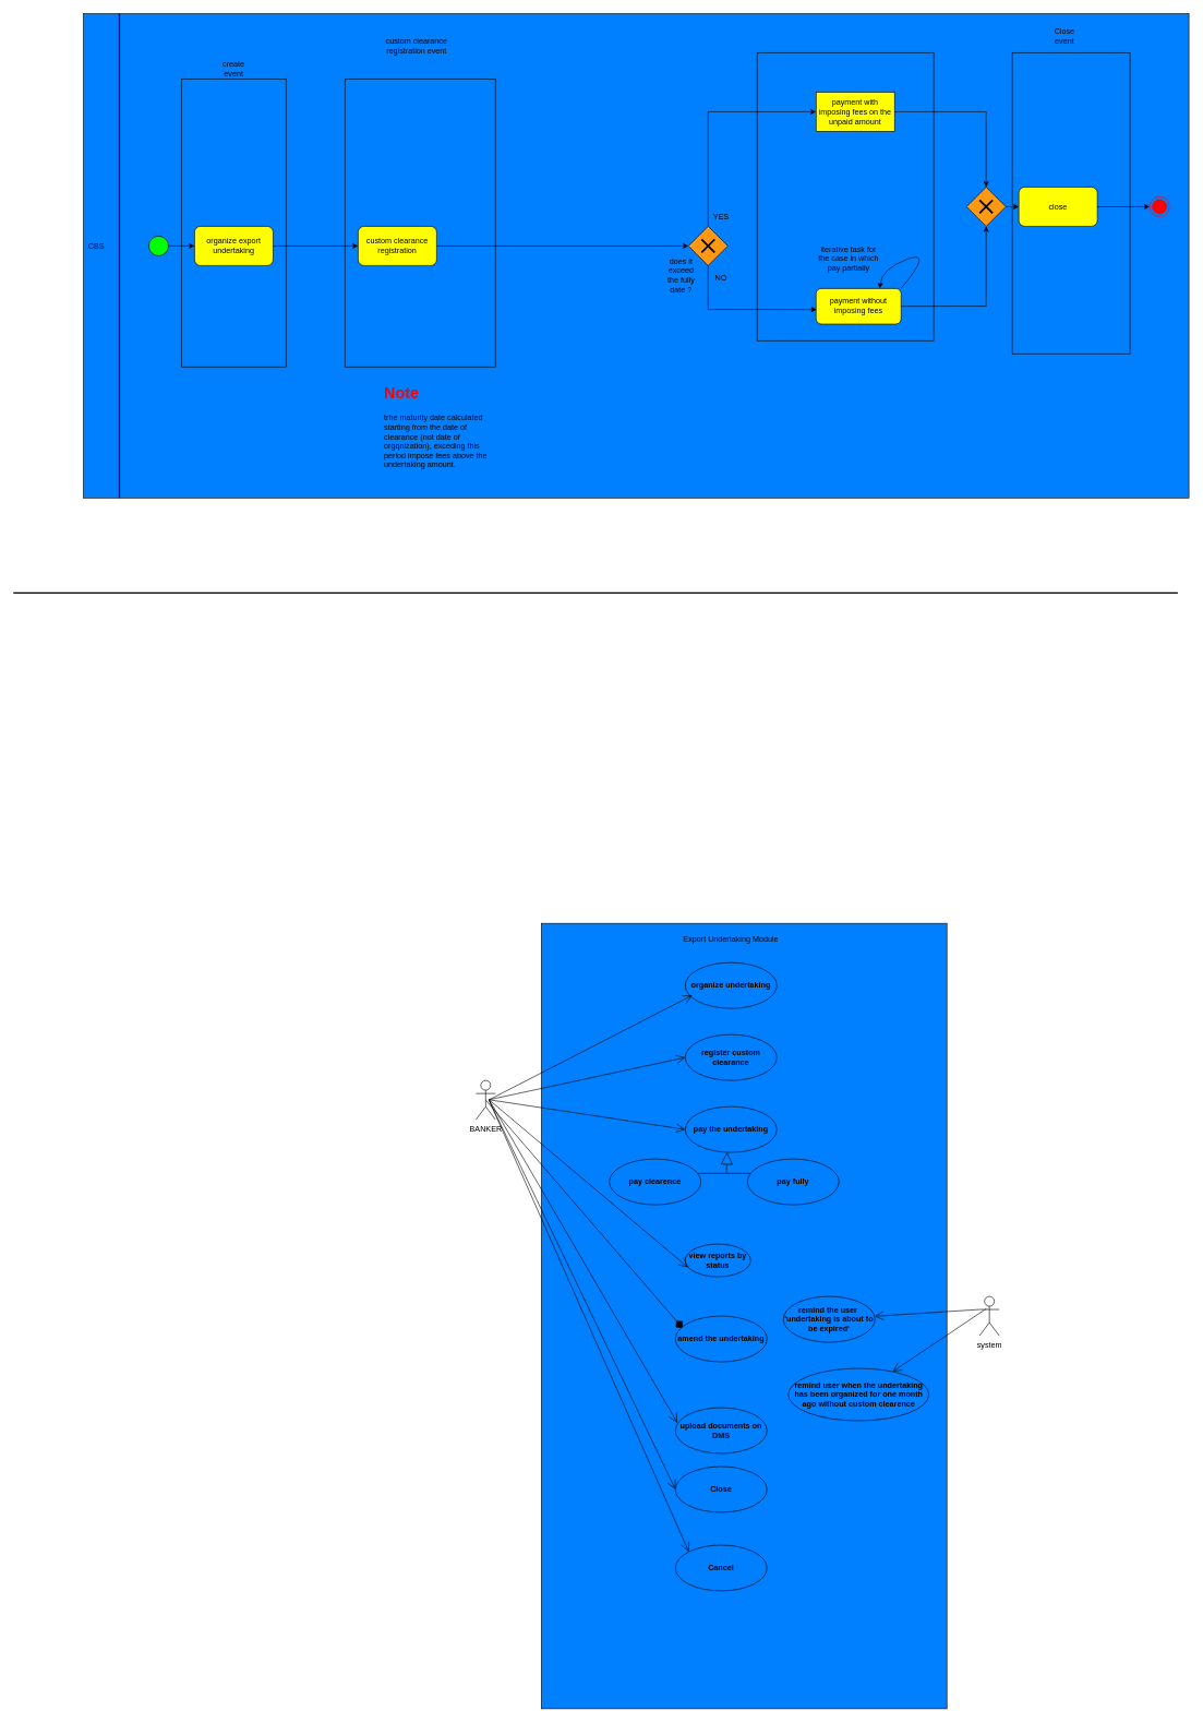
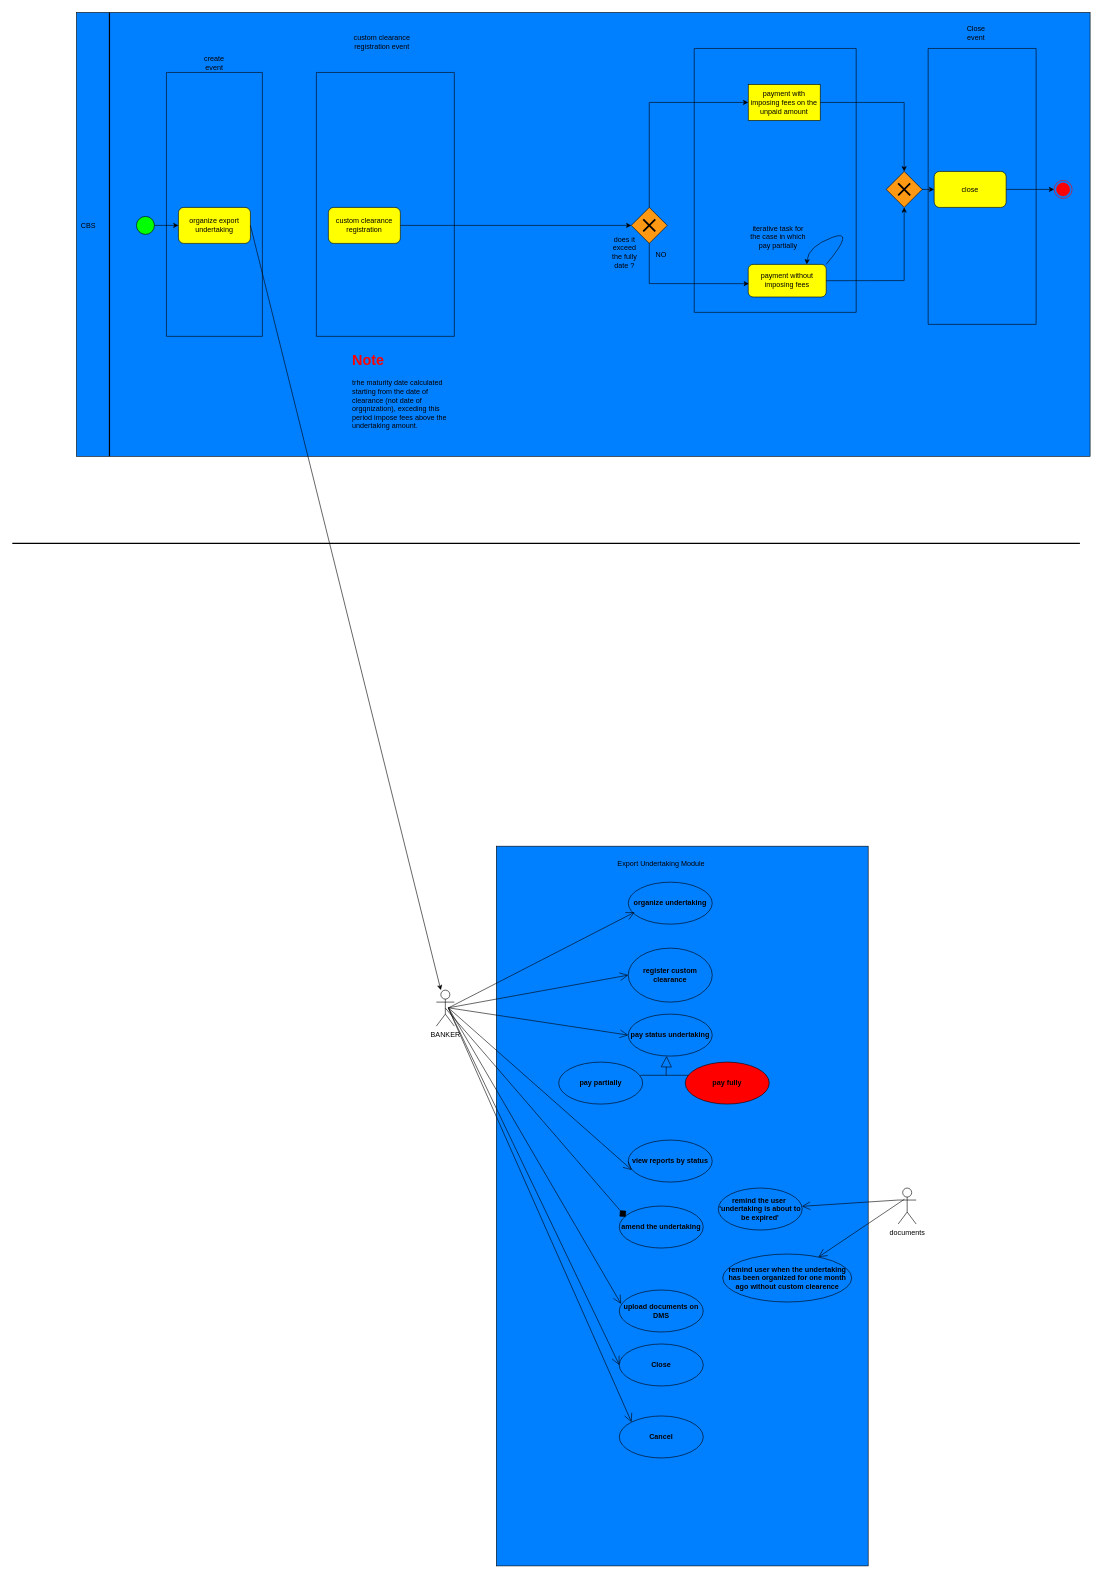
- <mxCell id="14" value="YES" style="text;html=1;strokeColor=none;fillColor=none;align=center;verticalAlign=middle;whiteSpace=wrap;rounded=0;" parent="1" vertex="1"><mxGeometry x="1072" y="315" width="60" height="30" as="geometry" /></mxCell>
- <mxCell id="59" value="" style="endArrow=classic;html=1;rounded=0;exitX=1;exitY=0.5;exitDx=0;exitDy=0;entryX=0;entryY=0.5;entryDx=0;entryDy=0;" parent="1" source="5" target="51" edge="1"><mxGeometry width="50" height="50" relative="1" as="geometry"><mxPoint x="417" y="375" as="sourcePoint" /><mxPoint x="448" y="375" as="targetPoint" /></mxGeometry></mxCell>
+ <mxCell id="59" value="" style="endArrow=classic;html=1;rounded=0;exitX=1;exitY=0.5;exitDx=0;exitDy=0;" parent="1" source="5" target="33" edge="1"><mxGeometry width="50" height="50" relative="1" as="geometry"><mxPoint x="417" y="375" as="sourcePoint" /><mxPoint x="448" y="375" as="targetPoint" /></mxGeometry></mxCell>
- <mxCell id="40" value="Export Undertaking Module" style="text;html=1;strokeColor=none;fillColor=none;align=center;verticalAlign=middle;whiteSpace=wrap;rounded=0;" parent="1" vertex="1"><mxGeometry x="1042" y="1420" width="150" height="30" as="geometry" /></mxCell>
+ <mxCell id="40" value="Export Undertaking Module" style="text;html=1;strokeColor=none;fillColor=none;align=center;verticalAlign=middle;whiteSpace=wrap;rounded=0;" parent="1" vertex="1"><mxGeometry x="1027" y="1425" width="150" height="30" as="geometry" /></mxCell>
- <mxCell id="28" value="&lt;h4&gt;register custom clearance&lt;/h4&gt;" style="ellipse;whiteSpace=wrap;html=1;fillColor=#007FFF;" parent="1" vertex="1"><mxGeometry x="1047" y="1580" width="140" height="70" as="geometry" /></mxCell>
+ <mxCell id="28" value="&lt;h4&gt;register custom clearance&lt;/h4&gt;" style="ellipse;whiteSpace=wrap;html=1;fillColor=#007FFF;" parent="1" vertex="1"><mxGeometry x="1047" y="1580" width="140" height="90" as="geometry" /></mxCell>
- <mxCell id="30" value="&lt;h4&gt;pay the undertaking&lt;/h4&gt;" style="ellipse;whiteSpace=wrap;html=1;fillColor=#007FFF;" parent="1" vertex="1"><mxGeometry x="1047" y="1690" width="140" height="70" as="geometry" /></mxCell>
+ <mxCell id="30" value="&lt;h4&gt;pay status undertaking&lt;/h4&gt;" style="ellipse;whiteSpace=wrap;html=1;fillColor=#007FFF;" parent="1" vertex="1"><mxGeometry x="1047" y="1690" width="140" height="70" as="geometry" /></mxCell>
- <mxCell id="29" value="&lt;h4&gt;pay clearence&lt;/h4&gt;" style="ellipse;whiteSpace=wrap;html=1;fillColor=#007FFF;" parent="1" vertex="1"><mxGeometry x="931" y="1770" width="140" height="70" as="geometry" /></mxCell>
+ <mxCell id="29" value="&lt;h4&gt;pay partially&lt;/h4&gt;" style="ellipse;whiteSpace=wrap;html=1;fillColor=#007FFF;" parent="1" vertex="1"><mxGeometry x="931" y="1770" width="140" height="70" as="geometry" /></mxCell>
- <mxCell id="27" value="&lt;h4&gt;pay fully&lt;/h4&gt;" style="ellipse;whiteSpace=wrap;html=1;fillColor=#007FFF;" parent="1" vertex="1"><mxGeometry x="1142" y="1770" width="140" height="70" as="geometry" /></mxCell>
+ <mxCell id="27" value="&lt;h4&gt;pay fully&lt;/h4&gt;" style="ellipse;whiteSpace=wrap;html=1;fillColor=#ff0000;" parent="1" vertex="1"><mxGeometry x="1142" y="1770" width="140" height="70" as="geometry" /></mxCell>
- <mxCell id="31" value="&lt;h4&gt;view reports by status&lt;/h4&gt;" style="ellipse;whiteSpace=wrap;html=1;fillColor=#007FFF;" parent="1" vertex="1"><mxGeometry x="1047" y="1900" width="100" height="50" as="geometry" /></mxCell>
+ <mxCell id="31" value="&lt;h4&gt;view reports by status&lt;/h4&gt;" style="ellipse;whiteSpace=wrap;html=1;fillColor=#007FFF;" parent="1" vertex="1"><mxGeometry x="1047" y="1900" width="140" height="70" as="geometry" /></mxCell>
- <mxCell id="34" value="system" style="shape=umlActor;verticalLabelPosition=bottom;verticalAlign=top;html=1;" parent="1" vertex="1"><mxGeometry x="1497" y="1980" width="30" height="60" as="geometry" /></mxCell>
+ <mxCell id="34" value="documents" style="shape=umlActor;verticalLabelPosition=bottom;verticalAlign=top;html=1;" parent="1" vertex="1"><mxGeometry x="1497" y="1980" width="30" height="60" as="geometry" /></mxCell>
